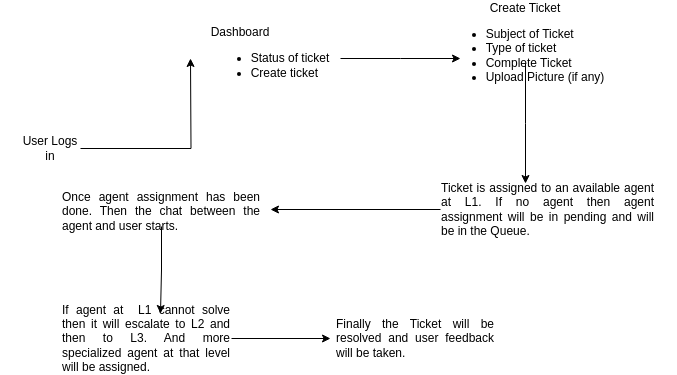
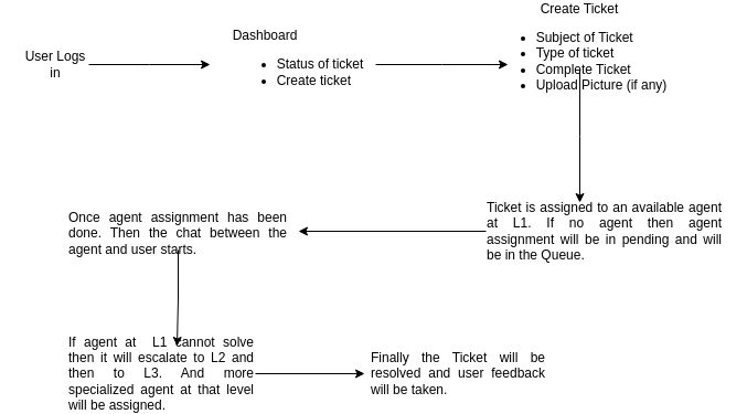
- <mxCell id="3" value="User Logs in" style="text;html=1;strokeColor=none;fillColor=none;align=center;verticalAlign=middle;whiteSpace=wrap;rounded=0;" vertex="1" parent="1"><mxGeometry x="20" y="120" width="60" height="30" as="geometry" /></mxCell>
+ <mxCell id="3" value="User Logs in" style="text;html=1;strokeColor=none;fillColor=none;align=center;verticalAlign=middle;whiteSpace=wrap;rounded=0;" vertex="1" parent="1"><mxGeometry x="20" y="30" width="60" height="30" as="geometry" /></mxCell>
